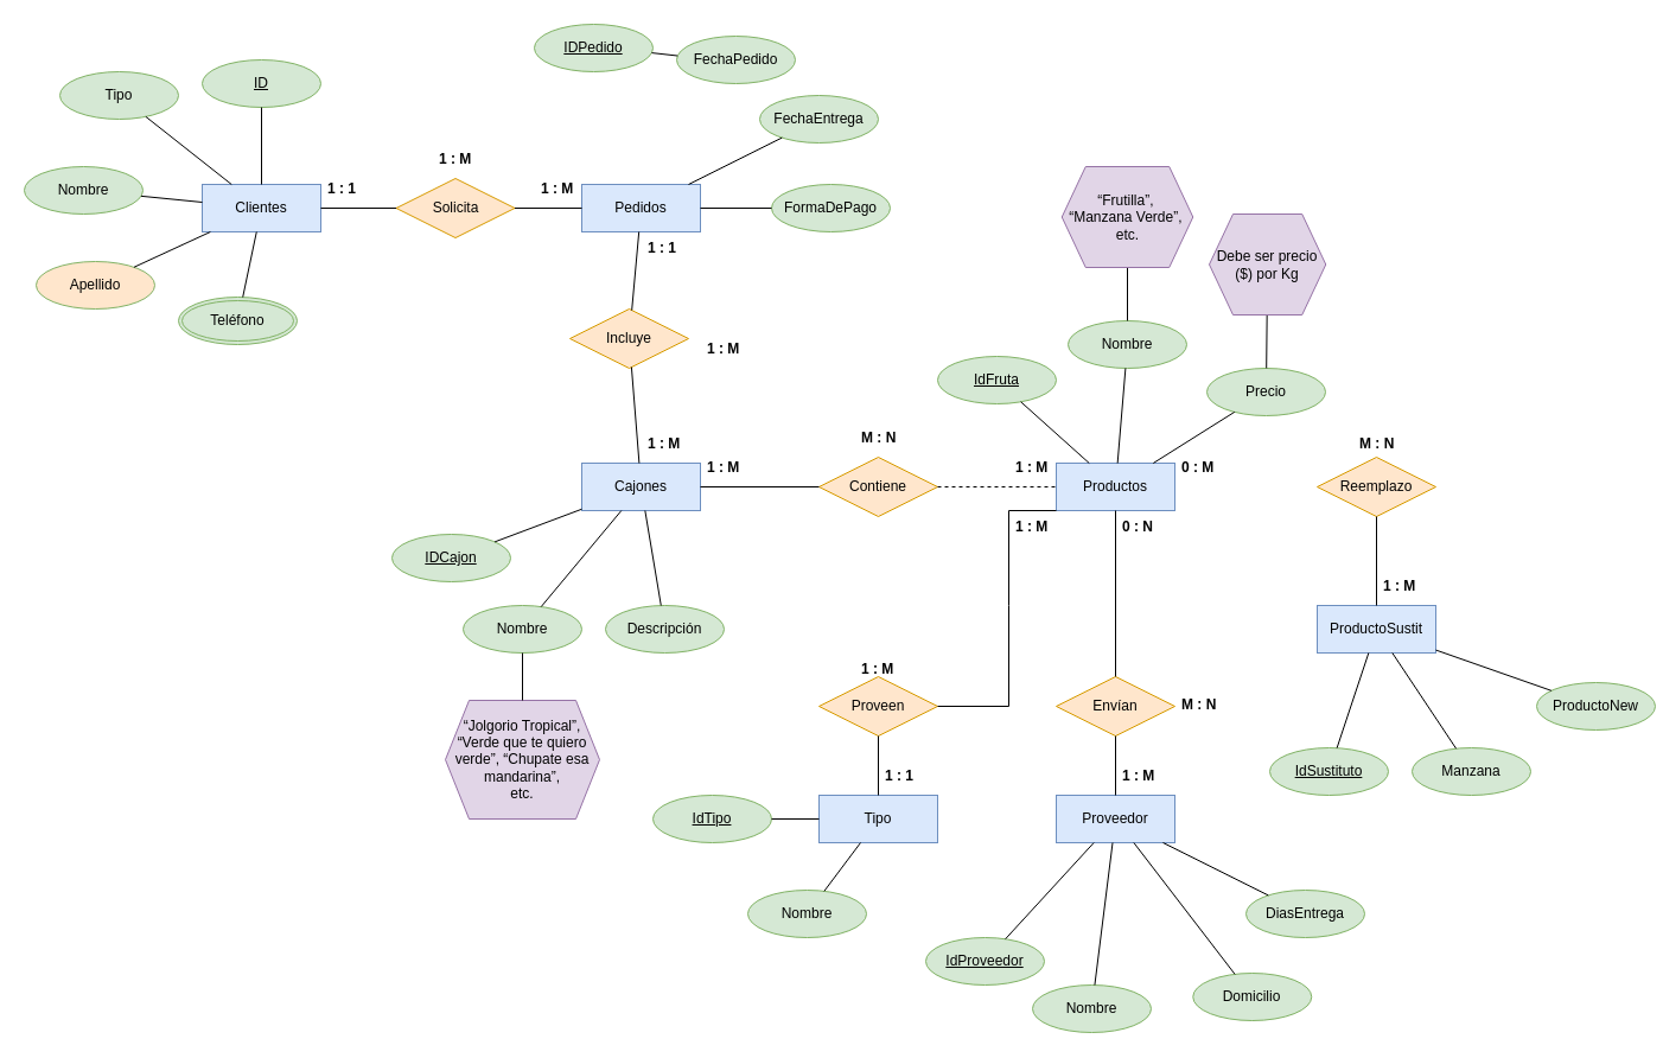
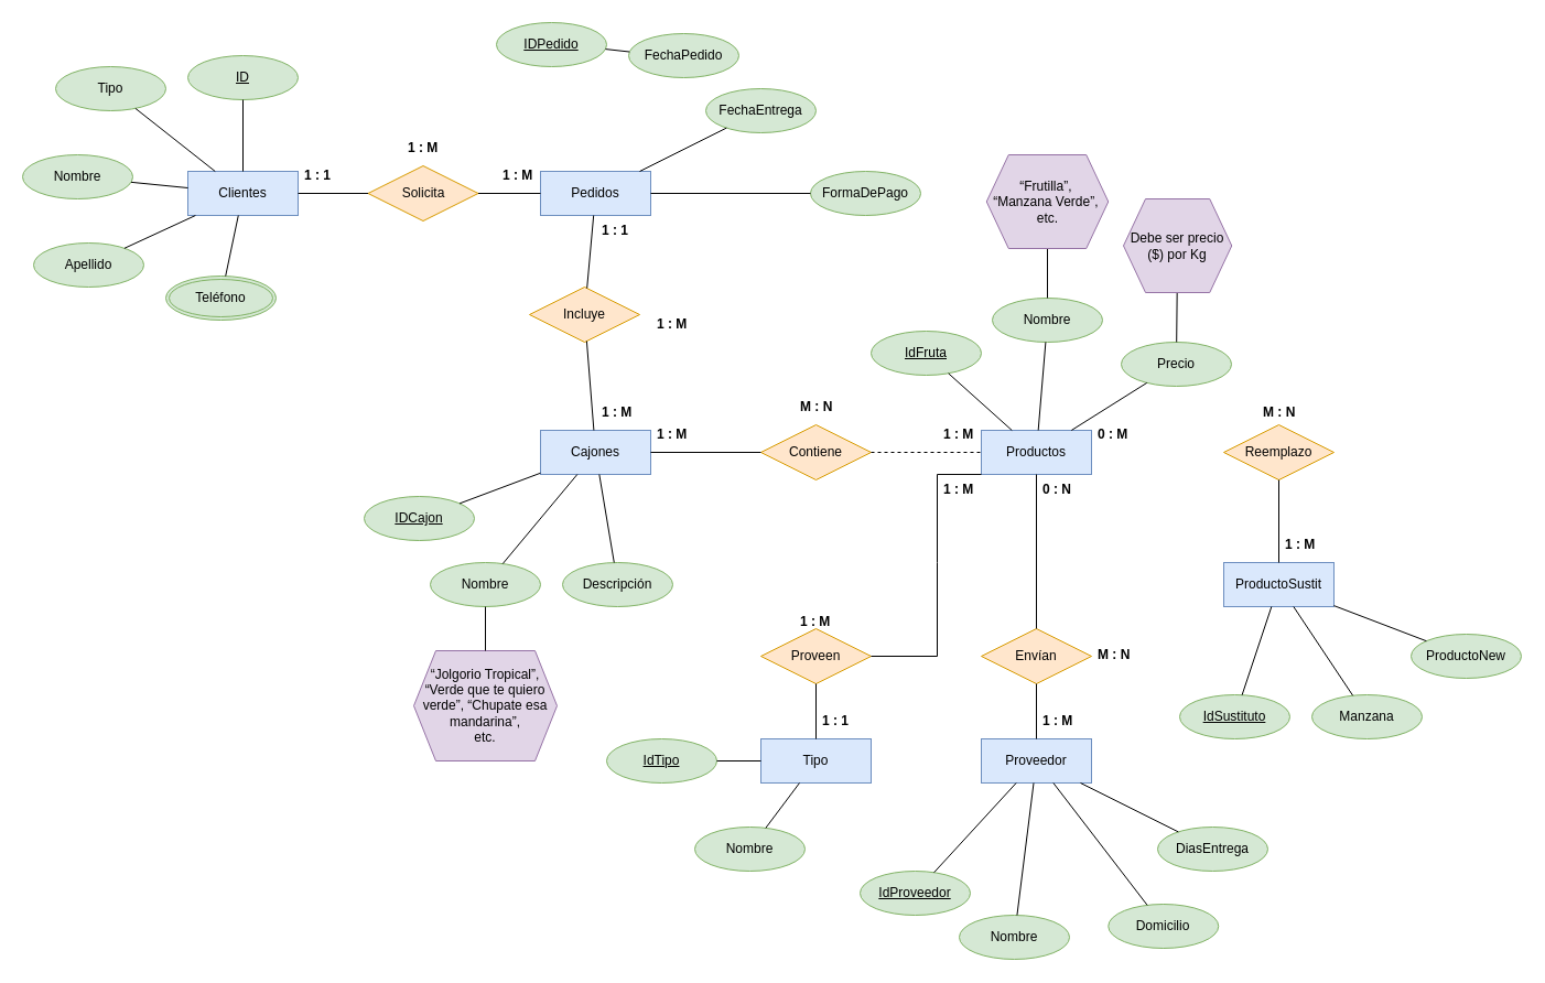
- <mxCell id="34" value="FormaDePago" style="ellipse;whiteSpace=wrap;html=1;align=center;fillColor=#d5e8d4;strokeColor=#82b366;" vertex="1" parent="1"><mxGeometry x="650" y="155" width="100" height="40" as="geometry" /></mxCell>
+ <mxCell id="34" value="FormaDePago" style="ellipse;whiteSpace=wrap;html=1;align=center;fillColor=#d5e8d4;strokeColor=#82b366;" vertex="1" parent="1"><mxGeometry x="735" y="155" width="100" height="40" as="geometry" /></mxCell>
- <mxCell id="24" value="Apellido" style="ellipse;whiteSpace=wrap;html=1;align=center;fillColor=#ffe6cc;strokeColor=#82b366;" vertex="1" parent="1"><mxGeometry x="30" y="220" width="100" height="40" as="geometry" /></mxCell>
+ <mxCell id="24" value="Apellido" style="ellipse;whiteSpace=wrap;html=1;align=center;fillColor=#d5e8d4;strokeColor=#82b366;" vertex="1" parent="1"><mxGeometry x="30" y="220" width="100" height="40" as="geometry" /></mxCell>
- <mxCell id="93" value="ProductoNew" style="ellipse;whiteSpace=wrap;html=1;align=center;fillColor=#d5e8d4;strokeColor=#82b366;" vertex="1" parent="1"><mxGeometry x="1295" y="575" width="100" height="40" as="geometry" /></mxCell>
+ <mxCell id="93" value="ProductoNew" style="ellipse;whiteSpace=wrap;html=1;align=center;fillColor=#d5e8d4;strokeColor=#82b366;" vertex="1" parent="1"><mxGeometry x="1280" y="575" width="100" height="40" as="geometry" /></mxCell>
